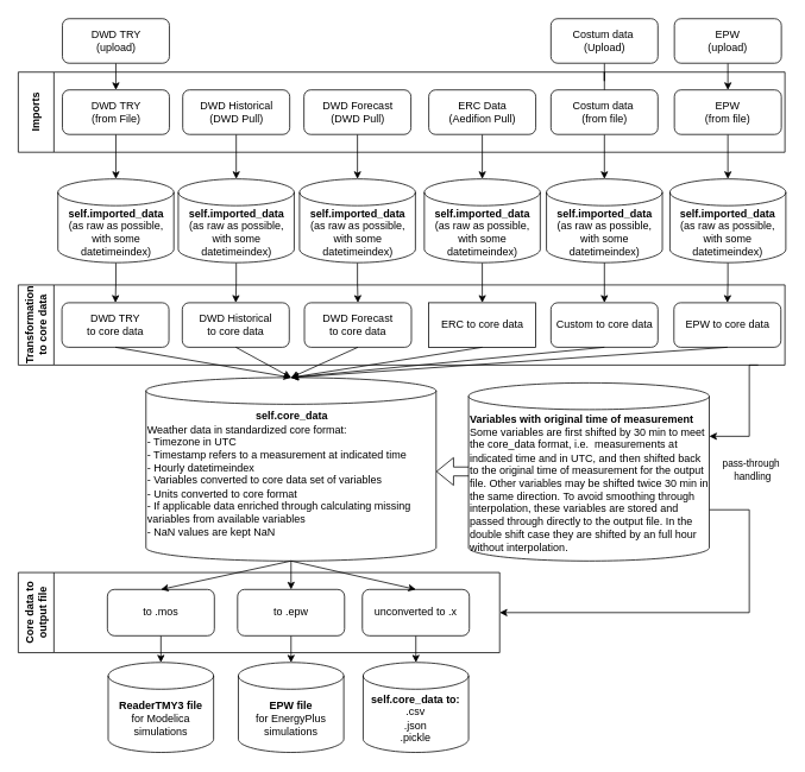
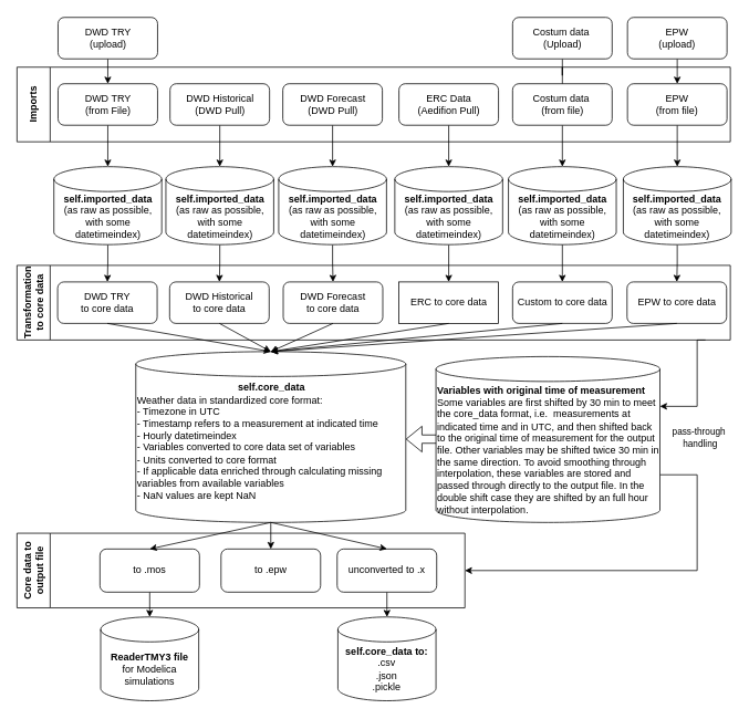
- <mxCell id="18" style="edgeStyle=orthogonalEdgeStyle;rounded=0;orthogonalLoop=1;jettySize=auto;html=1;exitX=0.5;exitY=1;exitDx=0;exitDy=0;" parent="1" source="19" target="30" edge="1"><mxGeometry relative="1" as="geometry" /></mxCell>
- <mxCell id="30" value="&lt;b&gt;EPW file&lt;br&gt;&lt;/b&gt;for EnergyPlus simulations&lt;b&gt;&lt;br&gt;&lt;/b&gt;" style="shape=cylinder3;whiteSpace=wrap;html=1;boundedLbl=1;backgroundOutline=1;size=15;" parent="1" vertex="1"><mxGeometry x="266.88" y="743" width="118.25" height="101" as="geometry" /></mxCell>
